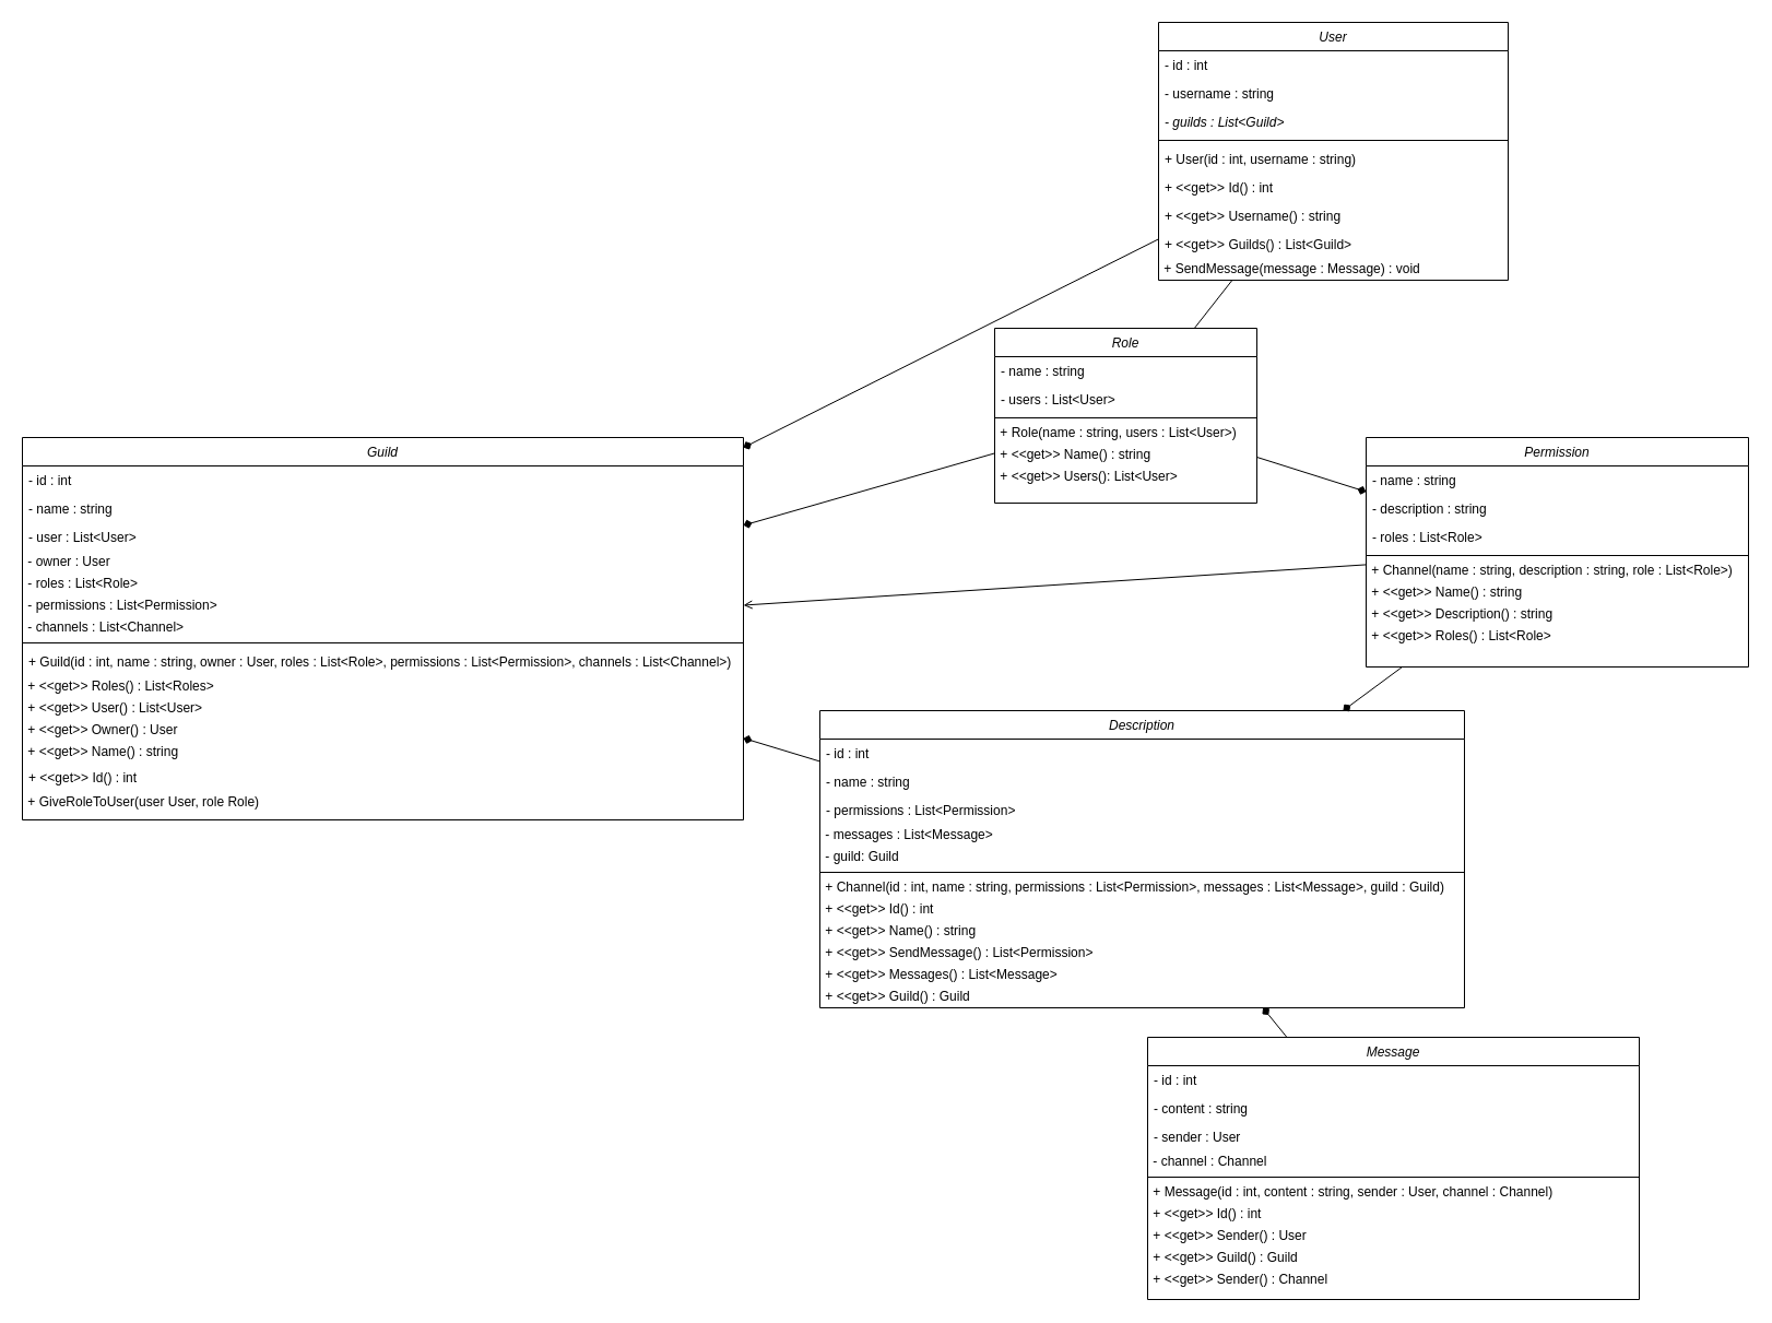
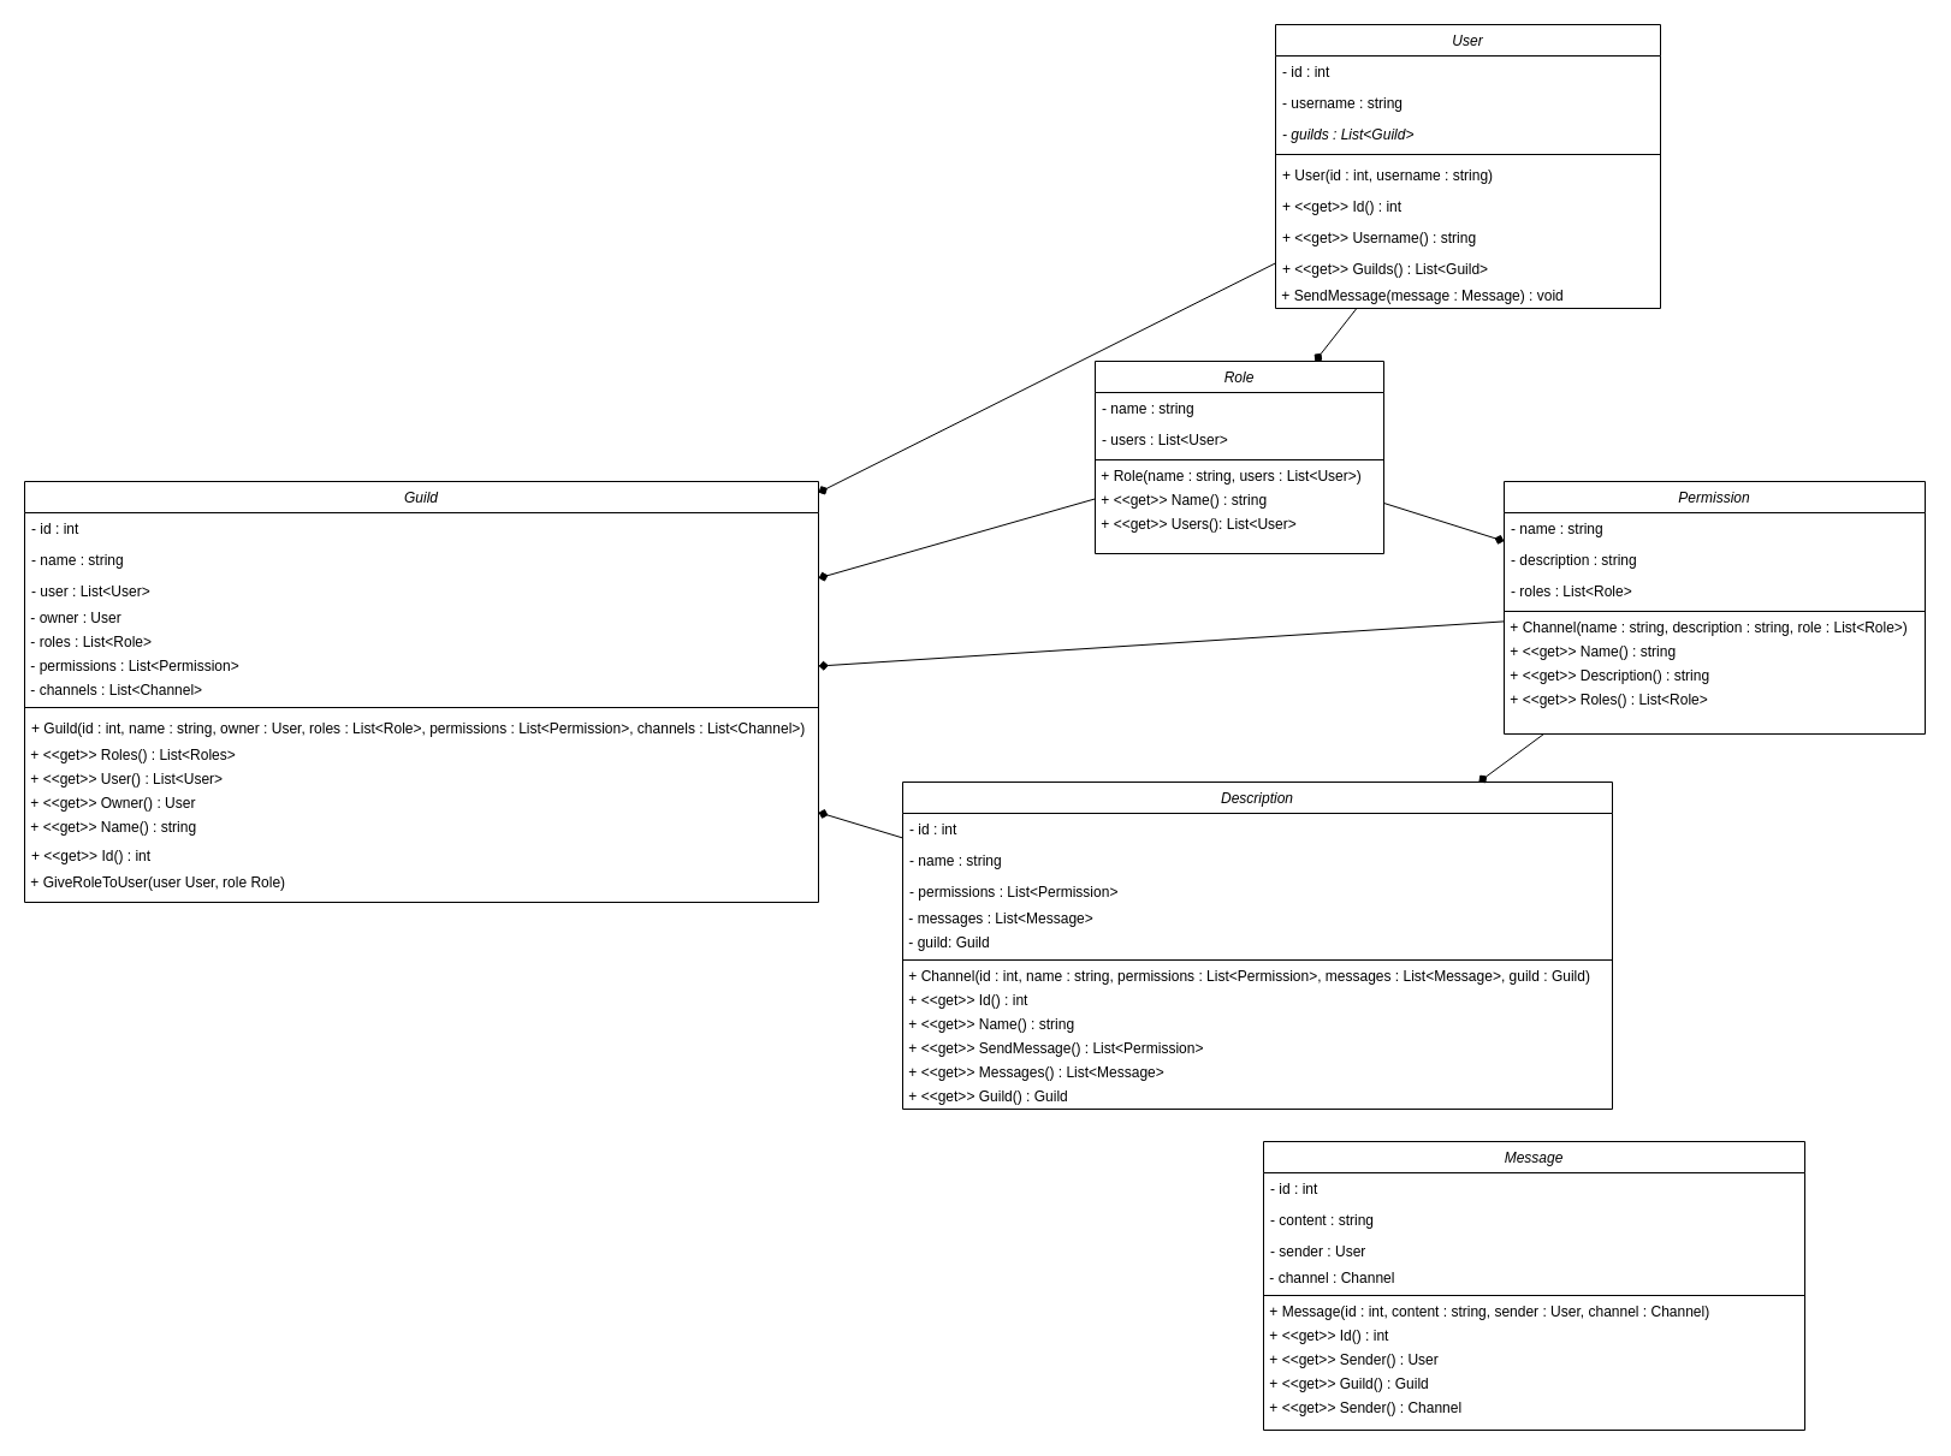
- <mxCell id="73" value="" style="edgeStyle=none;html=1;endArrow=none;endFill=1;" parent="1" source="18" target="29" edge="1"><mxGeometry relative="1" as="geometry"><mxPoint x="1260" y="526.395" as="sourcePoint" /><mxPoint x="690" y="563.512" as="targetPoint" /></mxGeometry></mxCell>
+ <mxCell id="73" value="" style="edgeStyle=none;html=1;endArrow=diamond;endFill=1;" parent="1" source="18" target="29" edge="1"><mxGeometry relative="1" as="geometry"><mxPoint x="1260" y="526.395" as="sourcePoint" /><mxPoint x="690" y="563.512" as="targetPoint" /></mxGeometry></mxCell>
- <mxCell id="71" value="" style="edgeStyle=none;html=1;endArrow=open;endFill=1;" parent="1" source="36" target="2" edge="1"><mxGeometry relative="1" as="geometry"><mxPoint x="951" y="255.943" as="sourcePoint" /><mxPoint x="800" y="261.926" as="targetPoint" /></mxGeometry></mxCell>
+ <mxCell id="71" value="" style="edgeStyle=none;html=1;endArrow=diamond;endFill=1;" parent="1" source="36" target="2" edge="1"><mxGeometry relative="1" as="geometry"><mxPoint x="951" y="255.943" as="sourcePoint" /><mxPoint x="800" y="261.926" as="targetPoint" /></mxGeometry></mxCell>
- <mxCell id="72" value="" style="edgeStyle=none;html=1;endArrow=diamond;endFill=1;" parent="1" source="58" target="45" edge="1"><mxGeometry relative="1" as="geometry"><mxPoint x="933.571" y="570" as="sourcePoint" /><mxPoint x="745" y="450" as="targetPoint" /></mxGeometry></mxCell>
